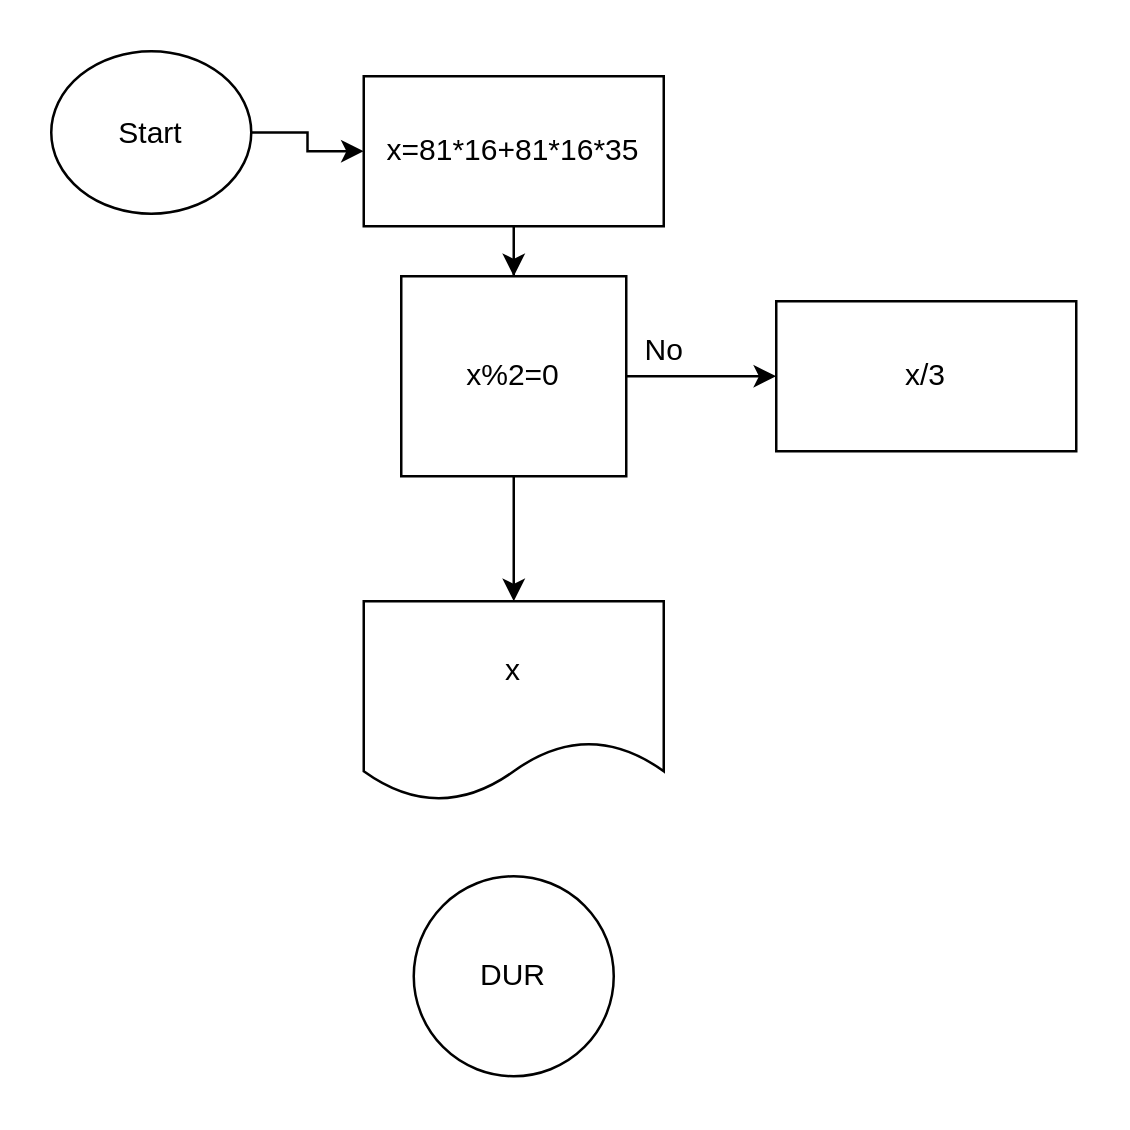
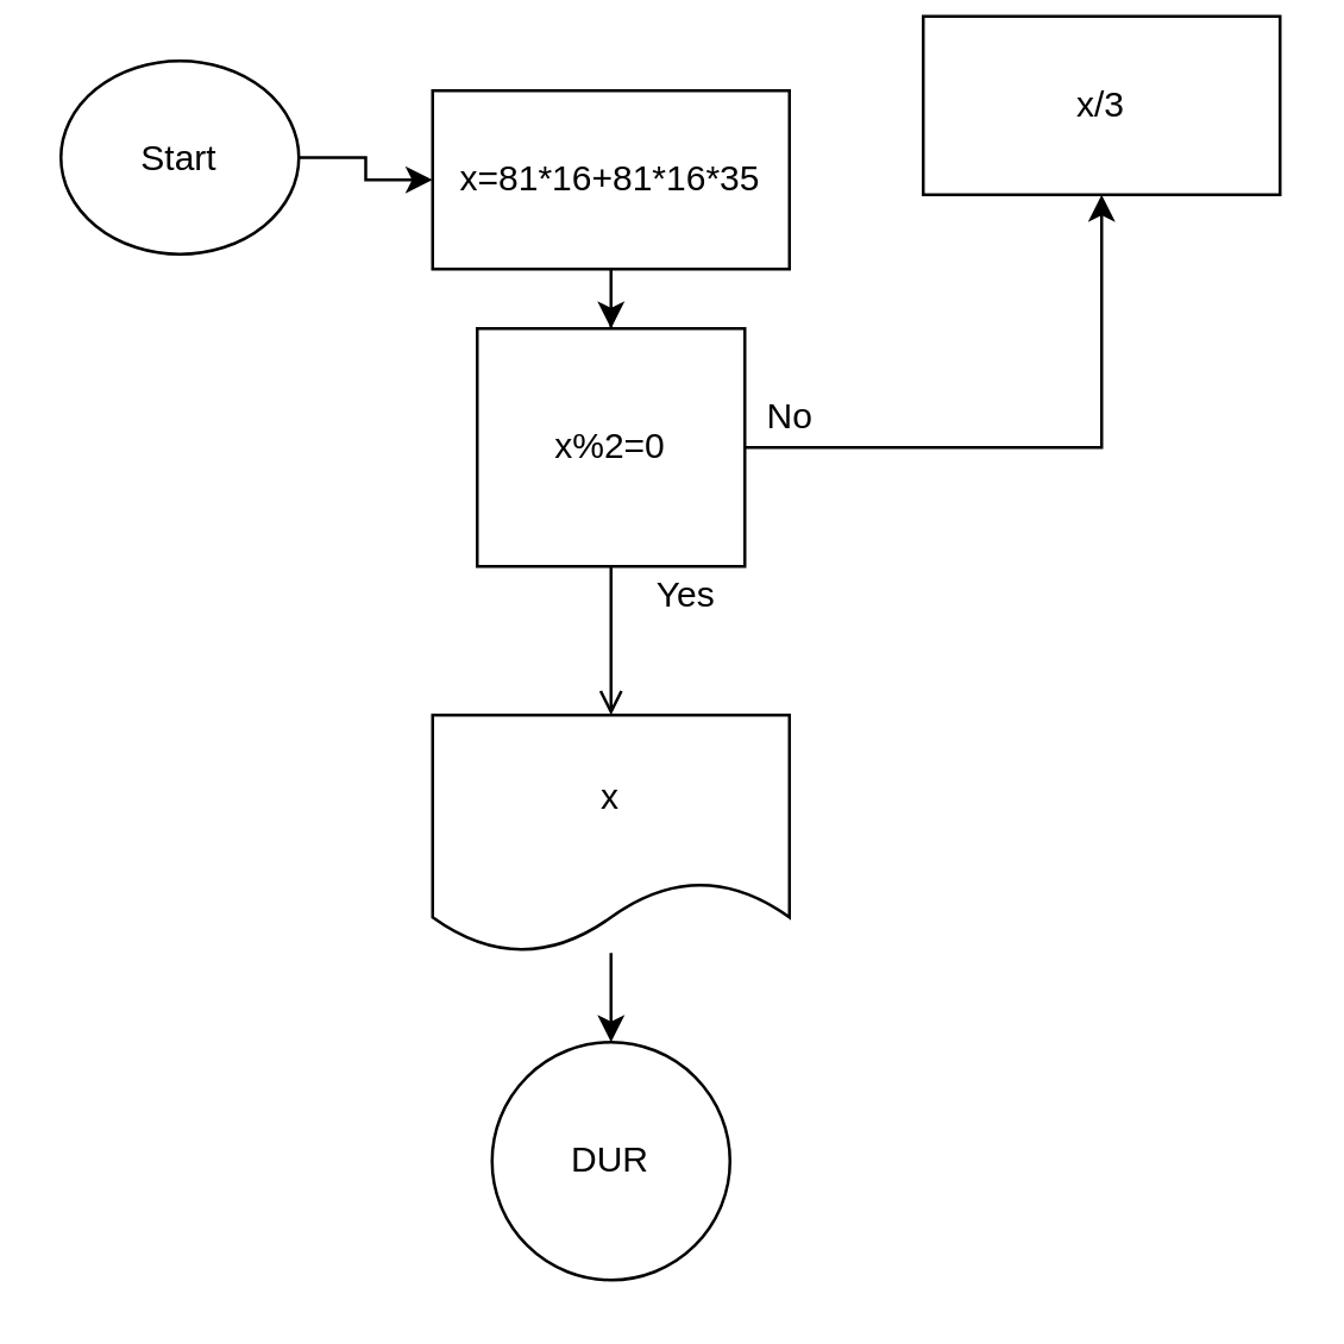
- <mxCell id="12" value="x/3" style="whiteSpace=wrap;html=1;" parent="1" vertex="1"><mxGeometry x="310" y="120" width="120" height="60" as="geometry" /></mxCell>
+ <mxCell id="12" value="x/3" style="whiteSpace=wrap;html=1;" parent="1" vertex="1"><mxGeometry x="310" y="5" width="120" height="60" as="geometry" /></mxCell>
+ <mxCell id="13" value="Yes" style="text;html=1;align=center;verticalAlign=middle;resizable=0;points=[];autosize=1;strokeColor=none;" parent="1" vertex="1"><mxGeometry x="210" y="190" width="40" height="20" as="geometry" /></mxCell>
- <mxCell id="7" value="" style="edgeStyle=orthogonalEdgeStyle;rounded=0;orthogonalLoop=1;jettySize=auto;html=1;" parent="1" source="9" target="11" edge="1"><mxGeometry relative="1" as="geometry" /></mxCell>
+ <mxCell id="7" value="" style="edgeStyle=orthogonalEdgeStyle;rounded=0;orthogonalLoop=1;jettySize=auto;html=1;endArrow=open;" parent="1" source="9" target="11" edge="1"><mxGeometry relative="1" as="geometry" /></mxCell>
+ <mxCell id="10" value="" style="edgeStyle=orthogonalEdgeStyle;rounded=0;orthogonalLoop=1;jettySize=auto;html=1;" parent="1" source="11" target="4" edge="1"><mxGeometry relative="1" as="geometry" /></mxCell>
